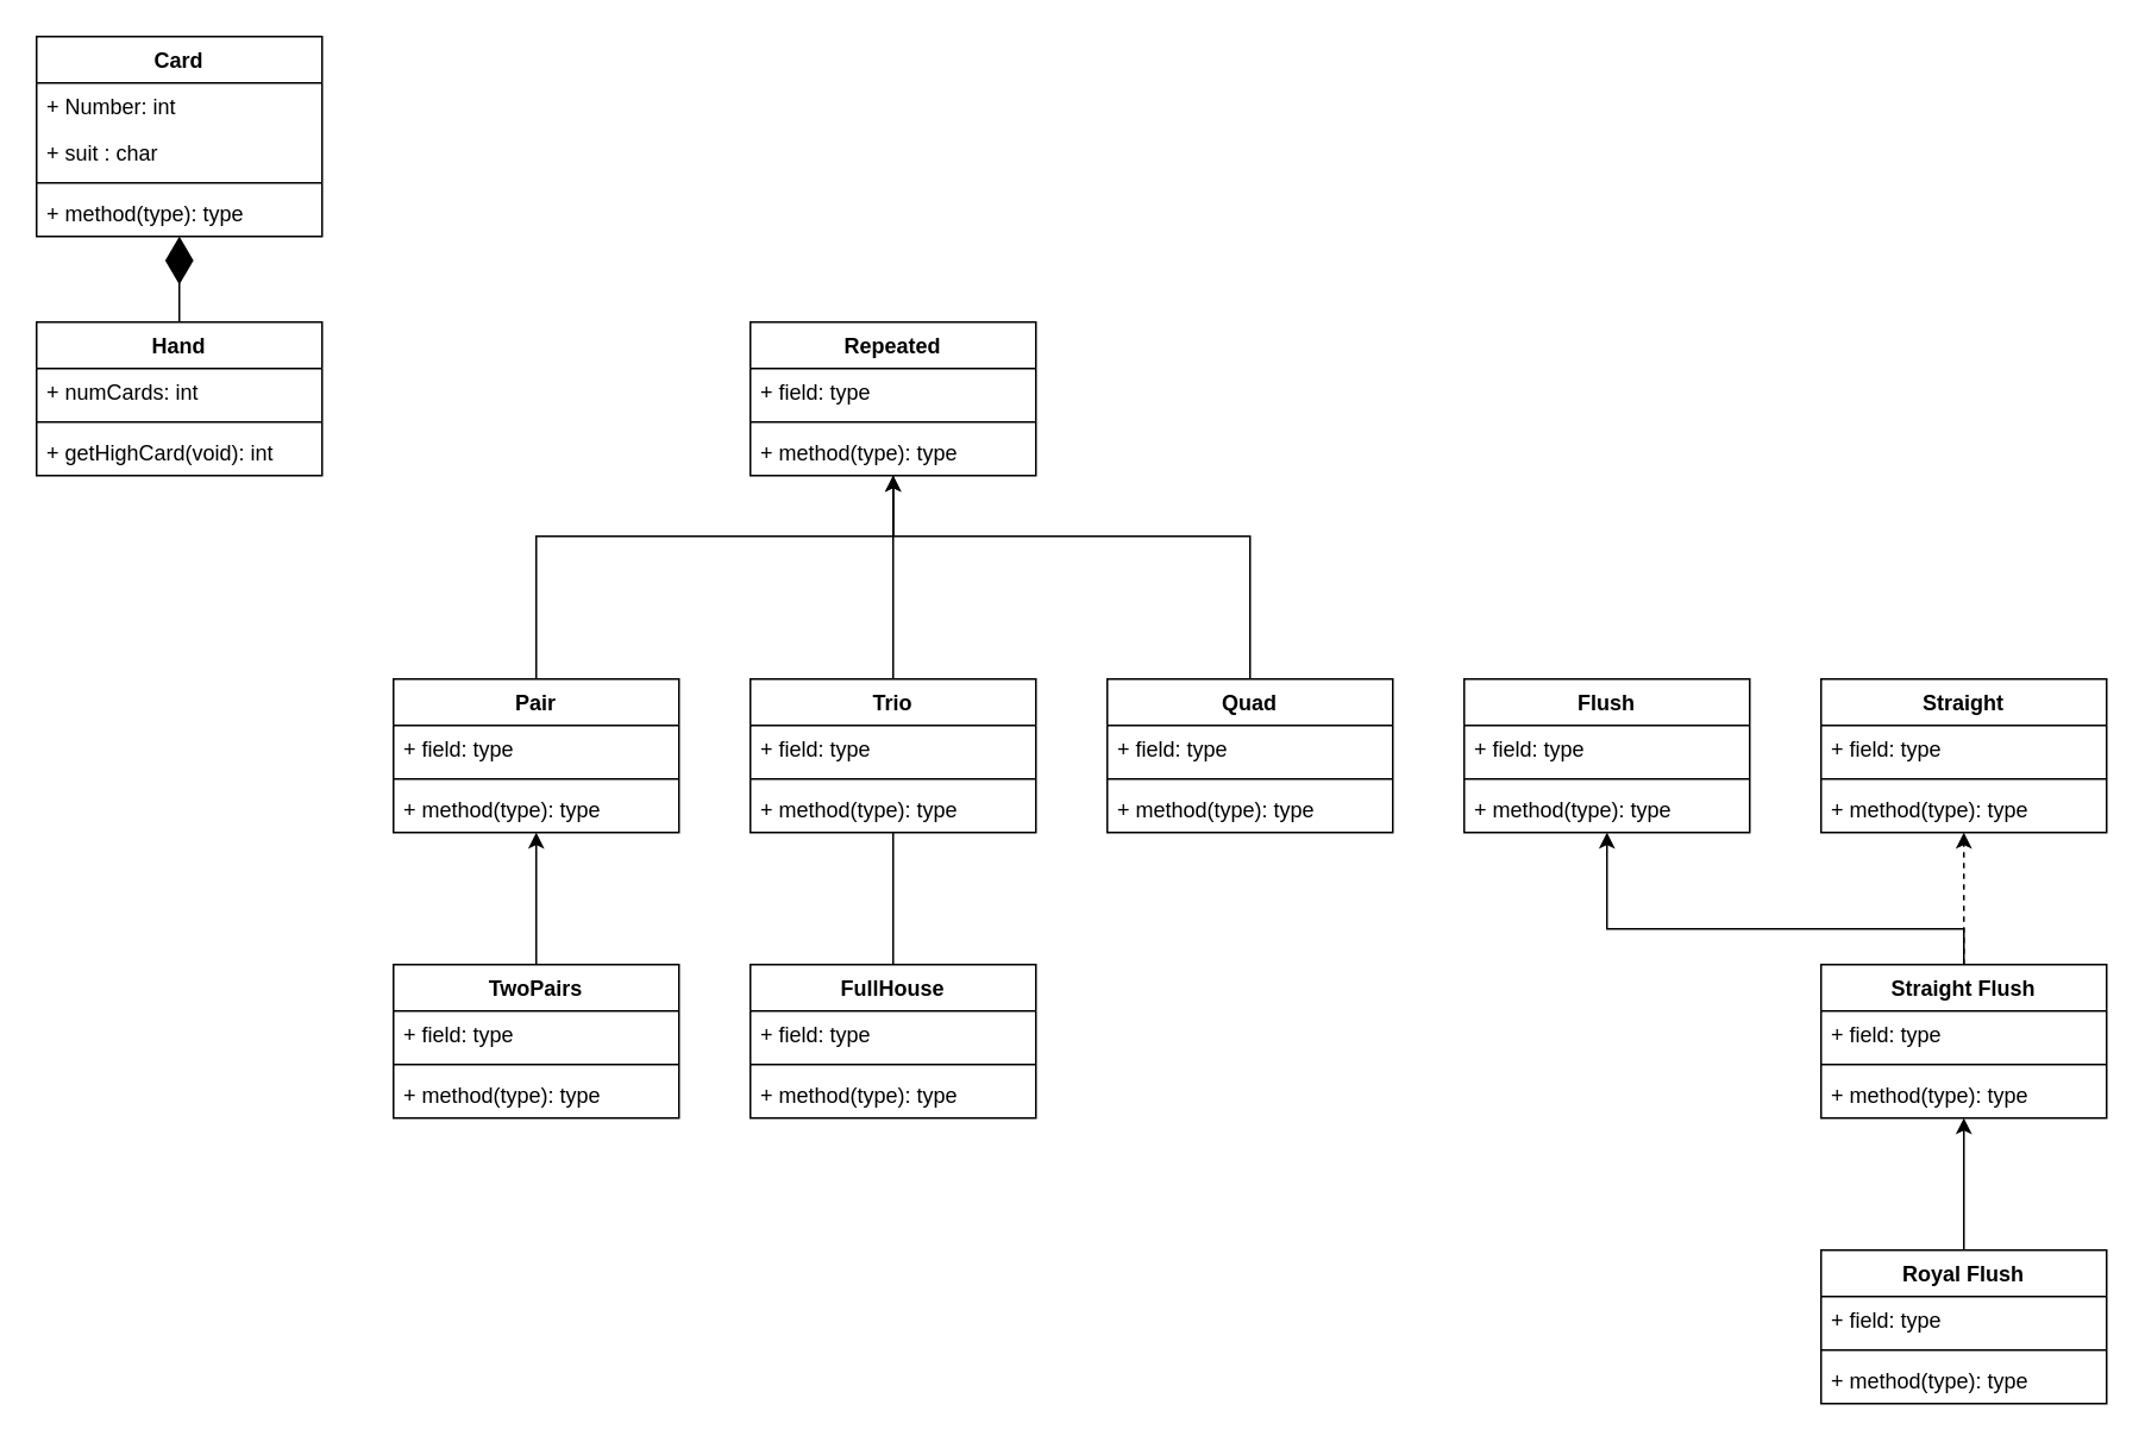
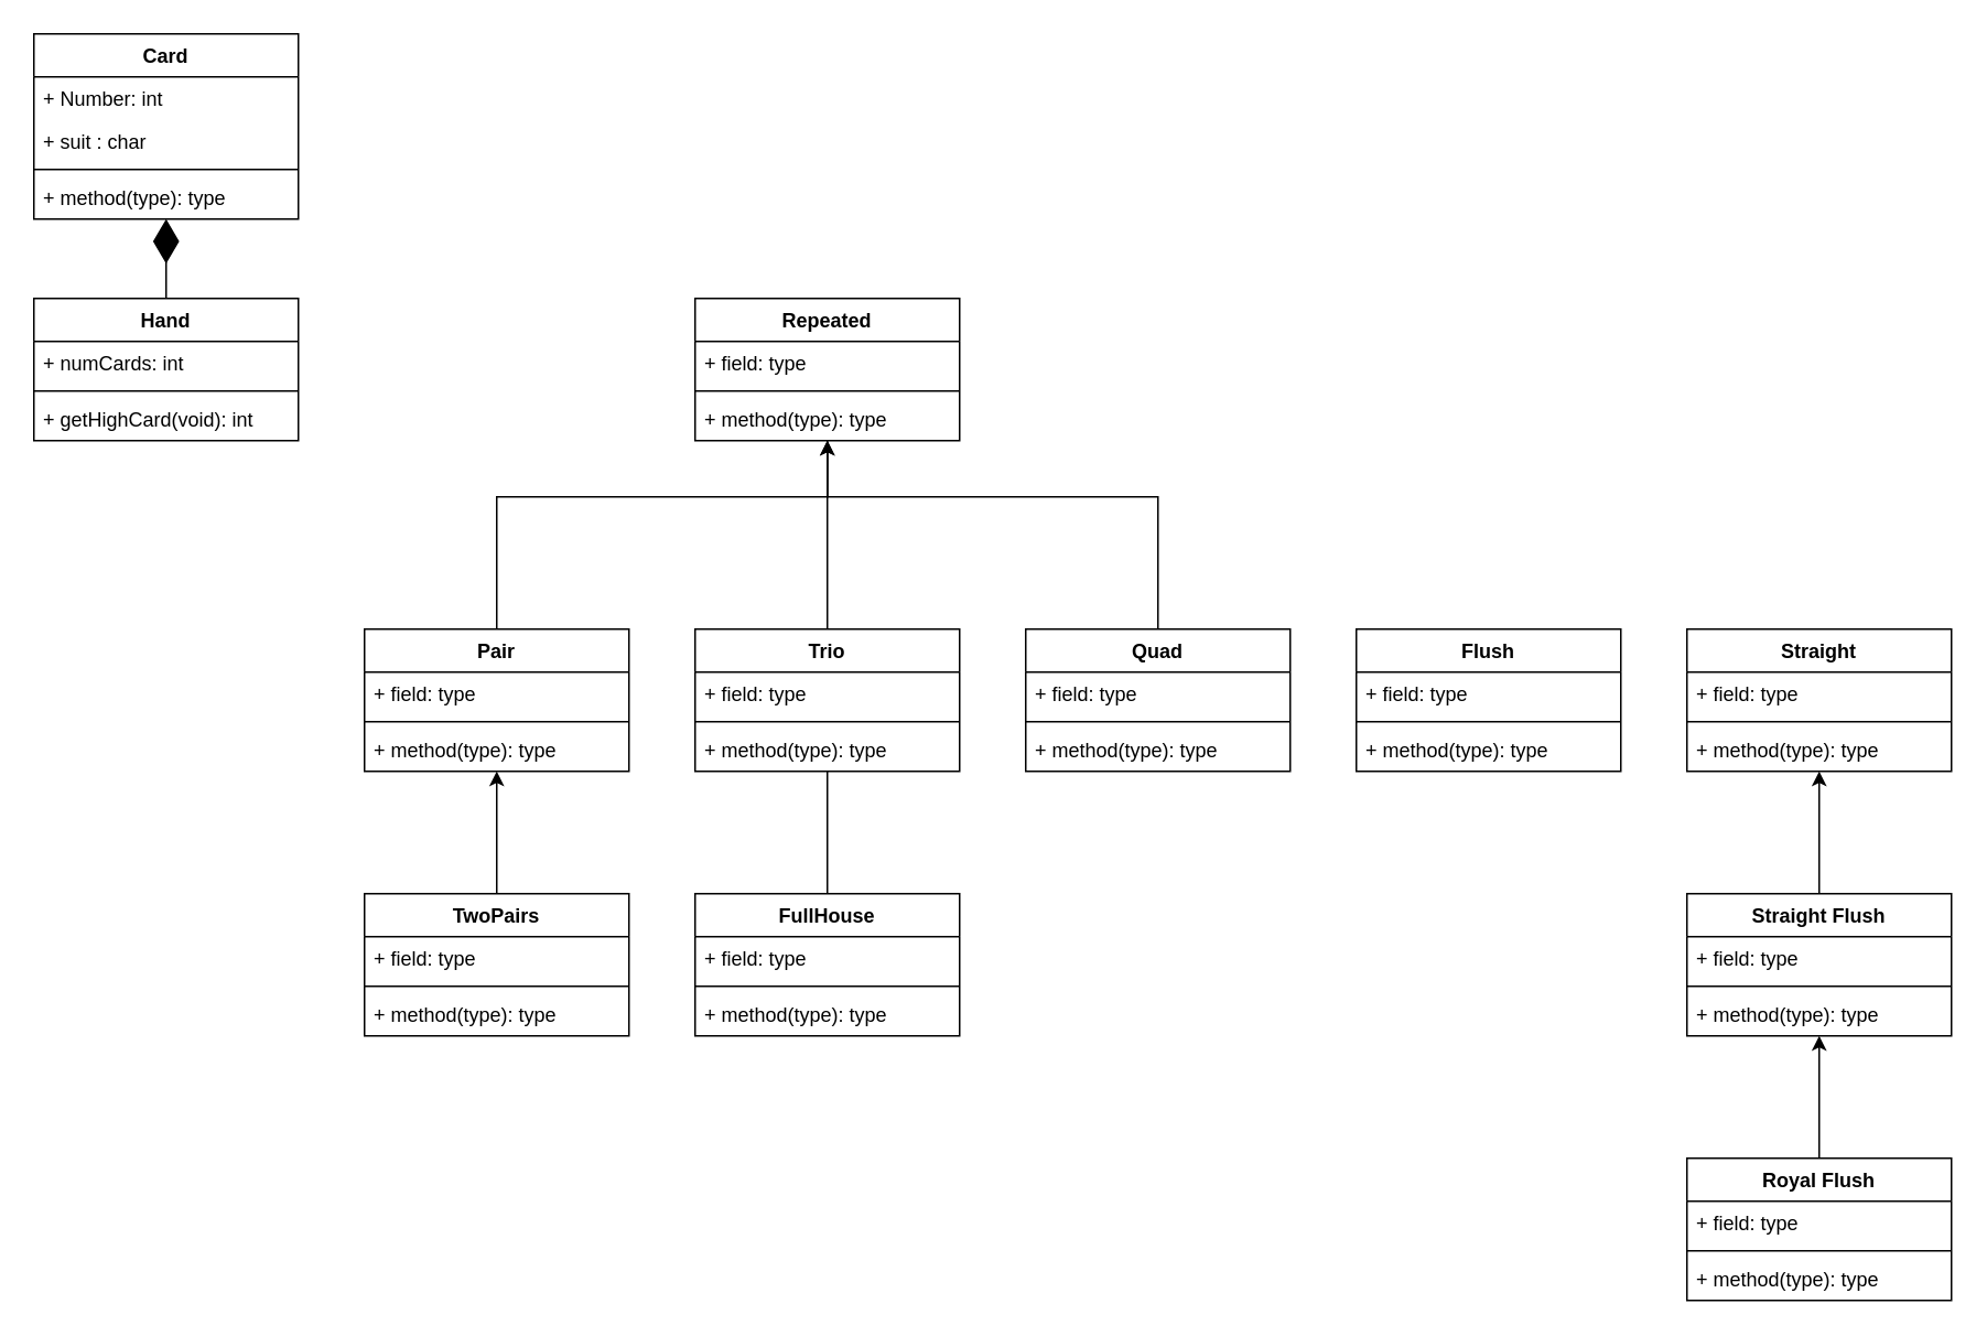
- <mxCell id="6" style="edgeStyle=orthogonalEdgeStyle;rounded=0;orthogonalLoop=1;jettySize=auto;html=1;dashed=1;" edge="1" parent="1" source="8" target="2"><mxGeometry relative="1" as="geometry" /></mxCell>
+ <mxCell id="6" style="edgeStyle=orthogonalEdgeStyle;rounded=0;orthogonalLoop=1;jettySize=auto;html=1;" edge="1" parent="1" source="8" target="2"><mxGeometry relative="1" as="geometry" /></mxCell>
- <mxCell id="7" style="edgeStyle=orthogonalEdgeStyle;rounded=0;orthogonalLoop=1;jettySize=auto;html=1;" edge="1" parent="1" source="8" target="12"><mxGeometry relative="1" as="geometry"><Array as="points"><mxPoint x="1100" y="520" /><mxPoint x="900" y="520" /></Array></mxGeometry></mxCell>
